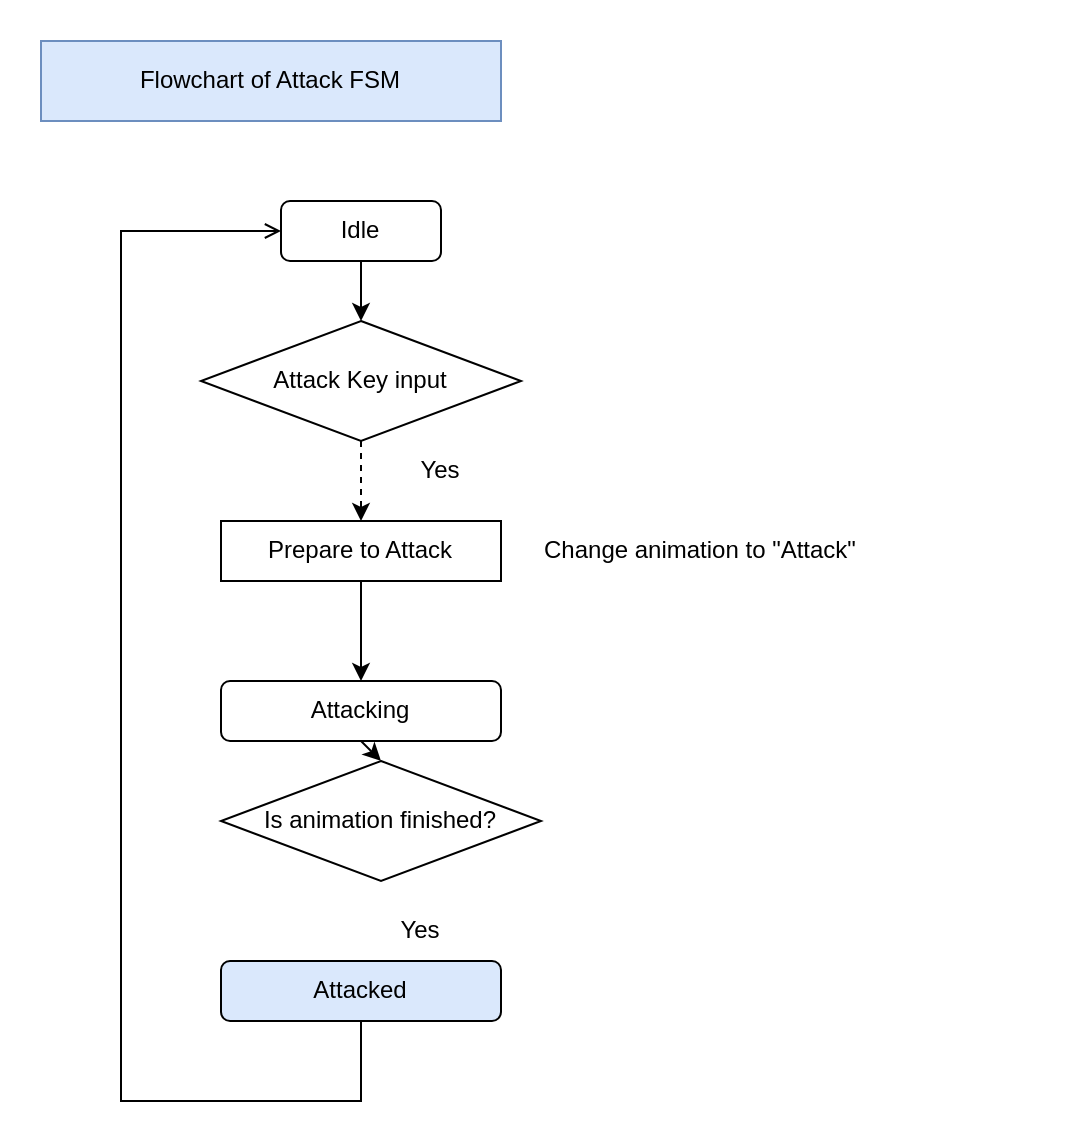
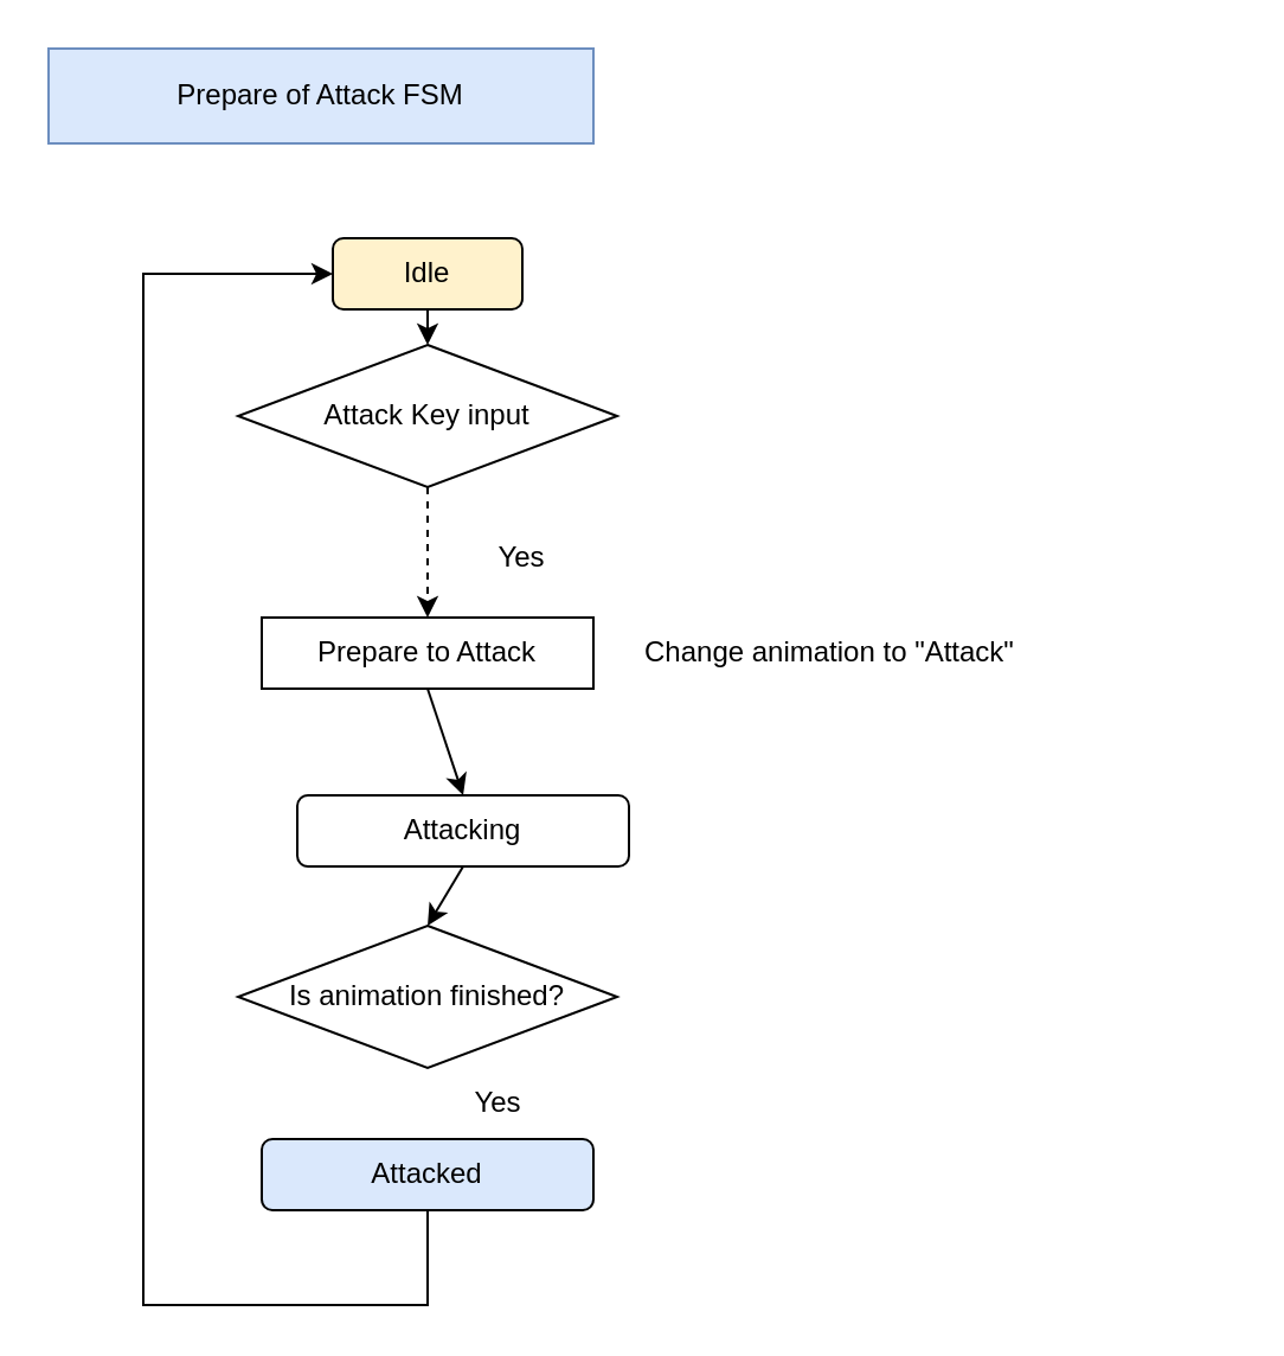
- <mxCell id="3" value="Flowchart of Attack FSM" style="rounded=0;whiteSpace=wrap;html=1;fillColor=#dae8fc;strokeColor=#6c8ebf;" vertex="1" parent="1"><mxGeometry width="230" height="40" as="geometry" x="20" y="20" /></mxCell>
+ <mxCell id="3" value="Prepare of Attack FSM" style="rounded=0;whiteSpace=wrap;html=1;fillColor=#dae8fc;strokeColor=#6c8ebf;" vertex="1" parent="1"><mxGeometry width="230" height="40" as="geometry" x="20" y="20" /></mxCell>
- <mxCell id="16" value="" style="endArrow=open;html=1;rounded=0;exitX=0.5;exitY=1;exitDx=0;exitDy=0;entryX=0;entryY=0.5;entryDx=0;entryDy=0;" edge="1" parent="1" source="6" target="2"><mxGeometry width="50" height="50" relative="1" as="geometry"><mxPoint x="350" y="370" as="sourcePoint" /><mxPoint x="400" y="320" as="targetPoint" /><Array as="points"><mxPoint x="180" y="550" /><mxPoint x="60" y="550" /><mxPoint x="60" y="115" /></Array></mxGeometry></mxCell>
+ <mxCell id="16" value="" style="endArrow=classic;html=1;rounded=0;exitX=0.5;exitY=1;exitDx=0;exitDy=0;entryX=0;entryY=0.5;entryDx=0;entryDy=0;" edge="1" parent="1" source="6" target="2"><mxGeometry width="50" height="50" relative="1" as="geometry"><mxPoint x="350" y="370" as="sourcePoint" /><mxPoint x="400" y="320" as="targetPoint" /><Array as="points"><mxPoint x="180" y="550" /><mxPoint x="60" y="550" /><mxPoint x="60" y="115" /></Array></mxGeometry></mxCell>
- <mxCell id="2" value="Idle" style="rounded=1;whiteSpace=wrap;html=1;" vertex="1" parent="1"><mxGeometry x="140" y="100" width="80" height="30" as="geometry" /></mxCell>
+ <mxCell id="2" value="Idle" style="rounded=1;whiteSpace=wrap;html=1;fillColor=#fff2cc;" vertex="1" parent="1"><mxGeometry x="140" y="100" width="80" height="30" as="geometry" /></mxCell>
- <mxCell id="7" value="Attack Key input" style="rhombus;whiteSpace=wrap;html=1;" vertex="1" parent="1"><mxGeometry x="100" y="160" width="160" height="60" as="geometry" /></mxCell>
+ <mxCell id="7" value="Attack Key input" style="rhombus;whiteSpace=wrap;html=1;" vertex="1" parent="1"><mxGeometry x="100" y="145" width="160" height="60" as="geometry" /></mxCell>
- <mxCell id="5" value="Attacking" style="rounded=1;whiteSpace=wrap;html=1;" vertex="1" parent="1"><mxGeometry x="110" y="340" width="140" height="30" as="geometry" /></mxCell>
+ <mxCell id="5" value="Attacking" style="rounded=1;whiteSpace=wrap;html=1;" vertex="1" parent="1"><mxGeometry x="125" y="335" width="140" height="30" as="geometry" /></mxCell>
- <mxCell id="13" value="Is animation finished?" style="rhombus;whiteSpace=wrap;html=1;" vertex="1" parent="1"><mxGeometry x="110" y="380" width="160" height="60" as="geometry" /></mxCell>
+ <mxCell id="13" value="Is animation finished?" style="rhombus;whiteSpace=wrap;html=1;" vertex="1" parent="1"><mxGeometry x="100" y="390" width="160" height="60" as="geometry" /></mxCell>
